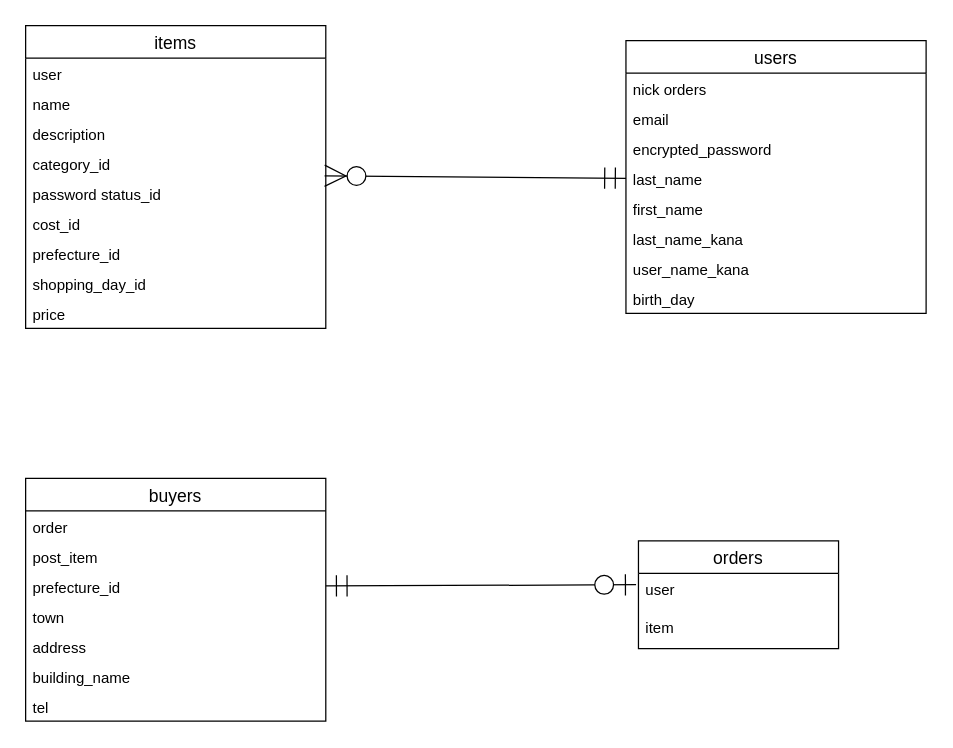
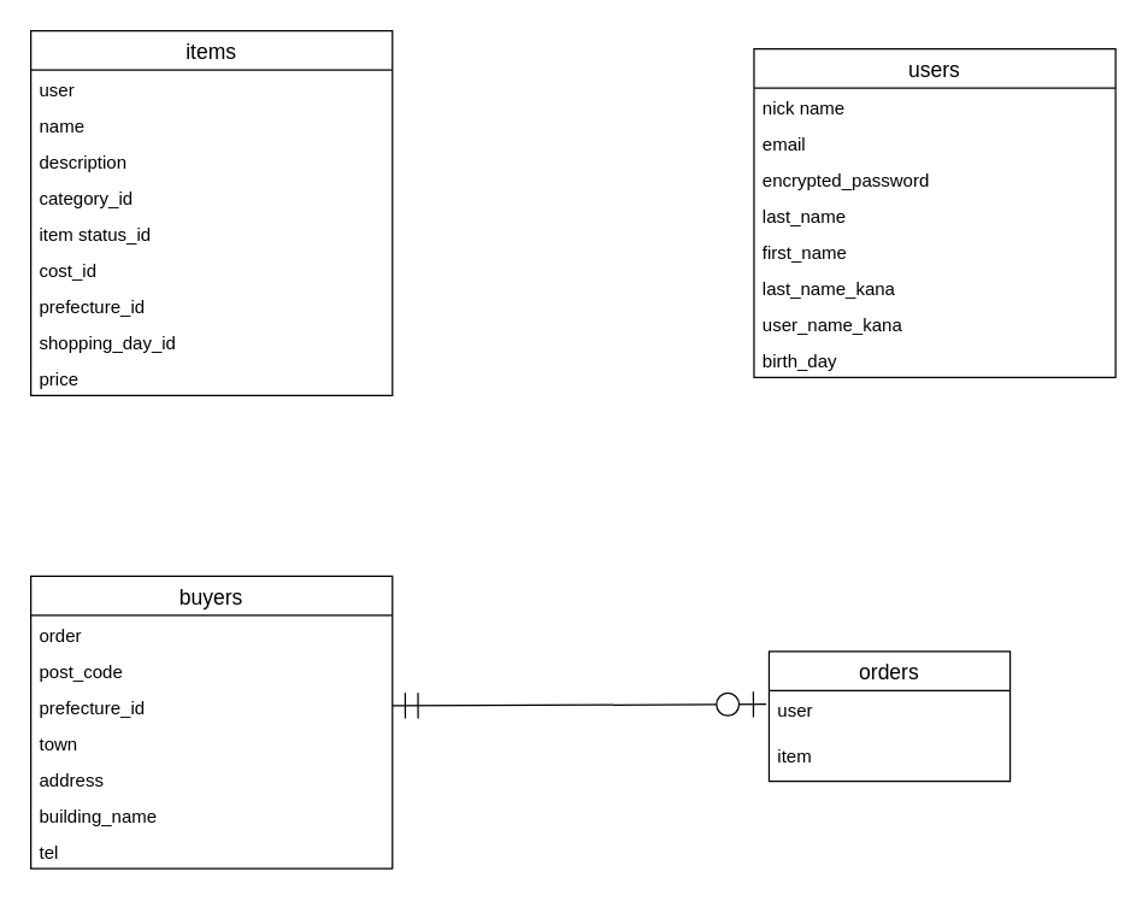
- <mxCell id="3" value="nick orders" style="text;strokeColor=none;fillColor=none;spacingLeft=4;spacingRight=4;overflow=hidden;rotatable=0;points=[[0,0.5],[1,0.5]];portConstraint=eastwest;fontSize=12;" parent="2" vertex="1"><mxGeometry y="26" width="240" height="24" as="geometry" /></mxCell>
+ <mxCell id="3" value="nick name" style="text;strokeColor=none;fillColor=none;spacingLeft=4;spacingRight=4;overflow=hidden;rotatable=0;points=[[0,0.5],[1,0.5]];portConstraint=eastwest;fontSize=12;" parent="2" vertex="1"><mxGeometry y="26" width="240" height="24" as="geometry" /></mxCell>
- <mxCell id="32" value="" style="fontSize=12;html=1;endArrow=ERzeroToMany;startArrow=ERmandOne;entryX=0.996;entryY=0.917;entryDx=0;entryDy=0;entryPerimeter=0;exitX=0;exitY=0.5;exitDx=0;exitDy=0;endSize=15;startSize=15;" parent="1" source="6" target="15" edge="1"><mxGeometry width="100" height="100" relative="1" as="geometry"><mxPoint x="350" y="372" as="sourcePoint" /><mxPoint x="450" y="272" as="targetPoint" /></mxGeometry></mxCell>
- <mxCell id="16" value="password status_id" style="text;strokeColor=none;fillColor=none;spacingLeft=4;spacingRight=4;overflow=hidden;rotatable=0;points=[[0,0.5],[1,0.5]];portConstraint=eastwest;fontSize=12;" parent="11" vertex="1"><mxGeometry y="122" width="240" height="24" as="geometry" /></mxCell>
+ <mxCell id="16" value="item status_id" style="text;strokeColor=none;fillColor=none;spacingLeft=4;spacingRight=4;overflow=hidden;rotatable=0;points=[[0,0.5],[1,0.5]];portConstraint=eastwest;fontSize=12;" parent="11" vertex="1"><mxGeometry y="122" width="240" height="24" as="geometry" /></mxCell>
- <mxCell id="23" value="post_item" style="text;strokeColor=none;fillColor=none;spacingLeft=4;spacingRight=4;overflow=hidden;rotatable=0;points=[[0,0.5],[1,0.5]];portConstraint=eastwest;fontSize=12;" parent="21" vertex="1"><mxGeometry y="50" width="240" height="24" as="geometry" /></mxCell>
+ <mxCell id="23" value="post_code" style="text;strokeColor=none;fillColor=none;spacingLeft=4;spacingRight=4;overflow=hidden;rotatable=0;points=[[0,0.5],[1,0.5]];portConstraint=eastwest;fontSize=12;" parent="21" vertex="1"><mxGeometry y="50" width="240" height="24" as="geometry" /></mxCell>
